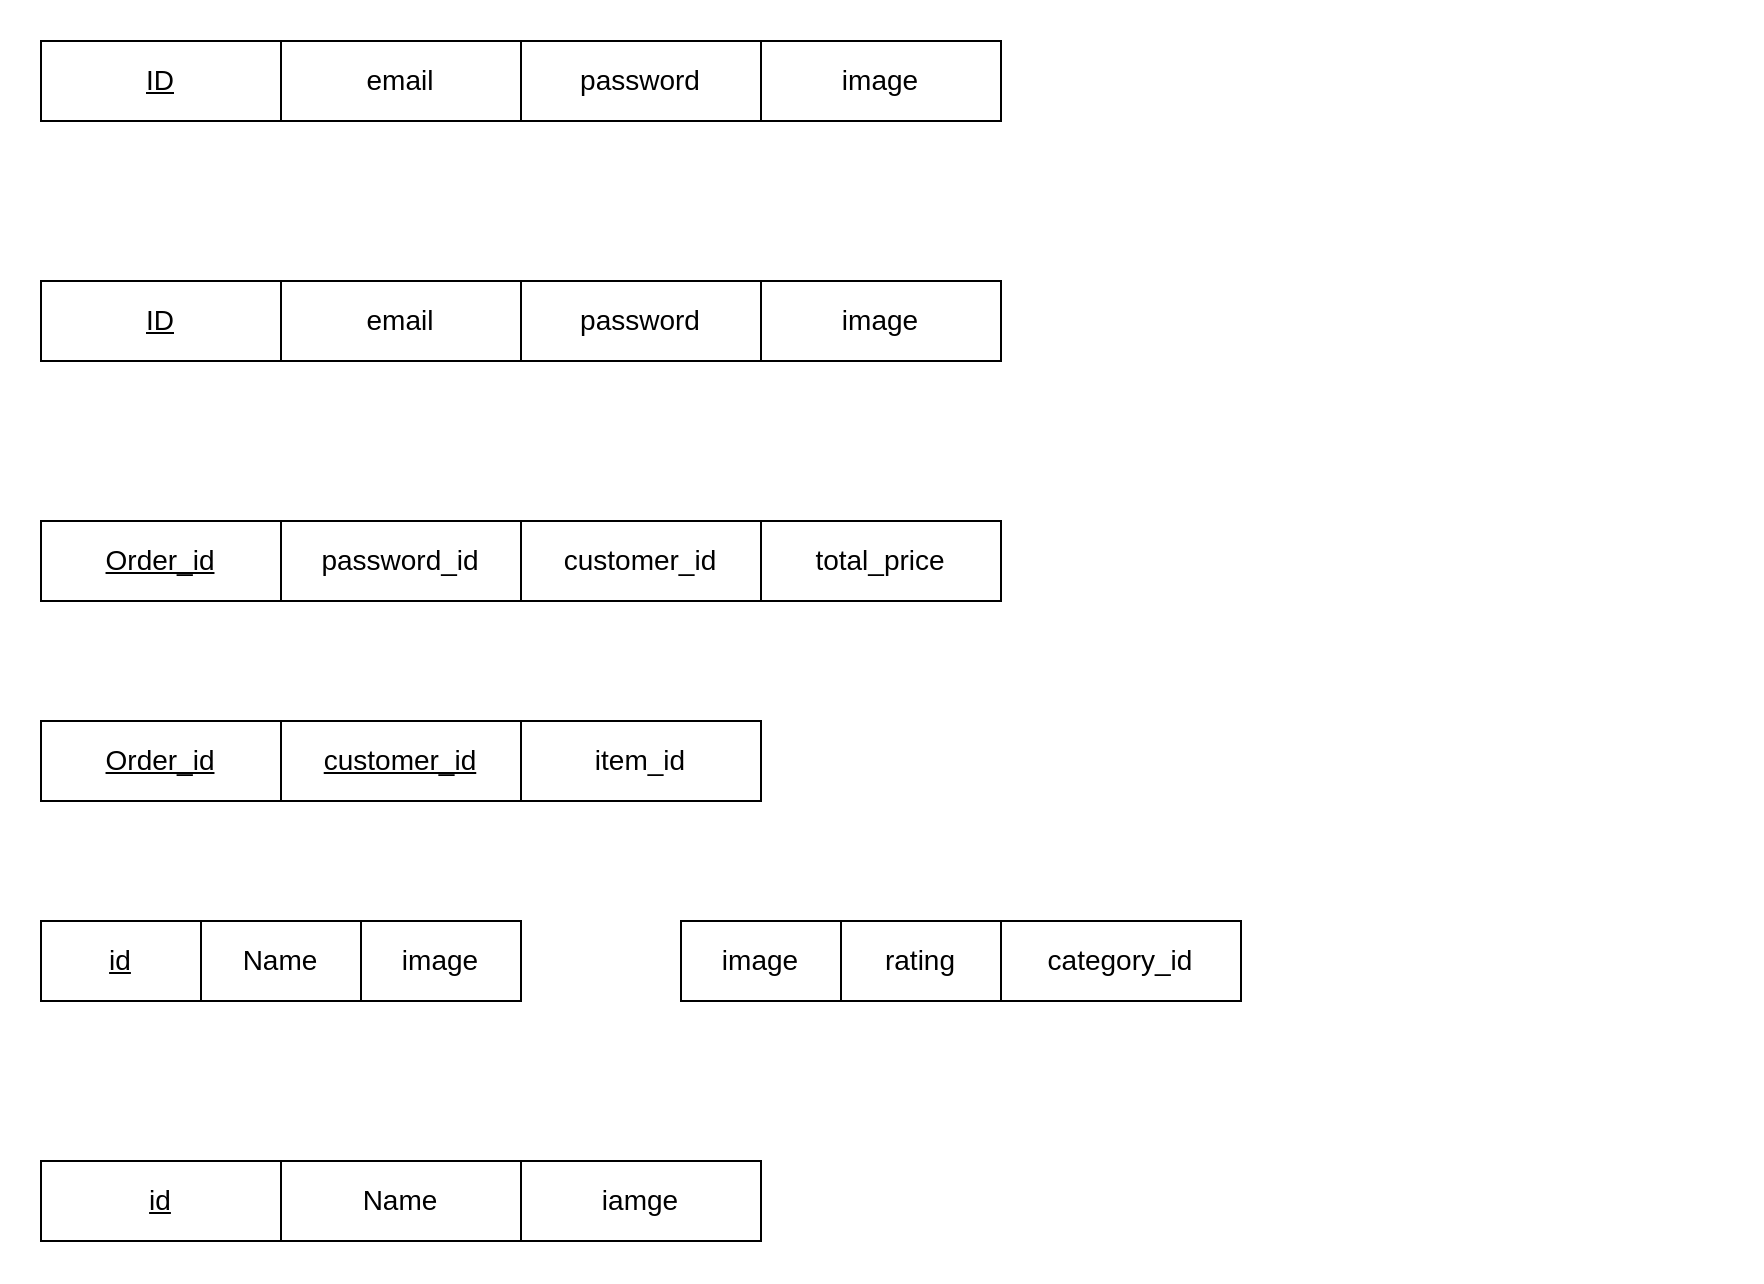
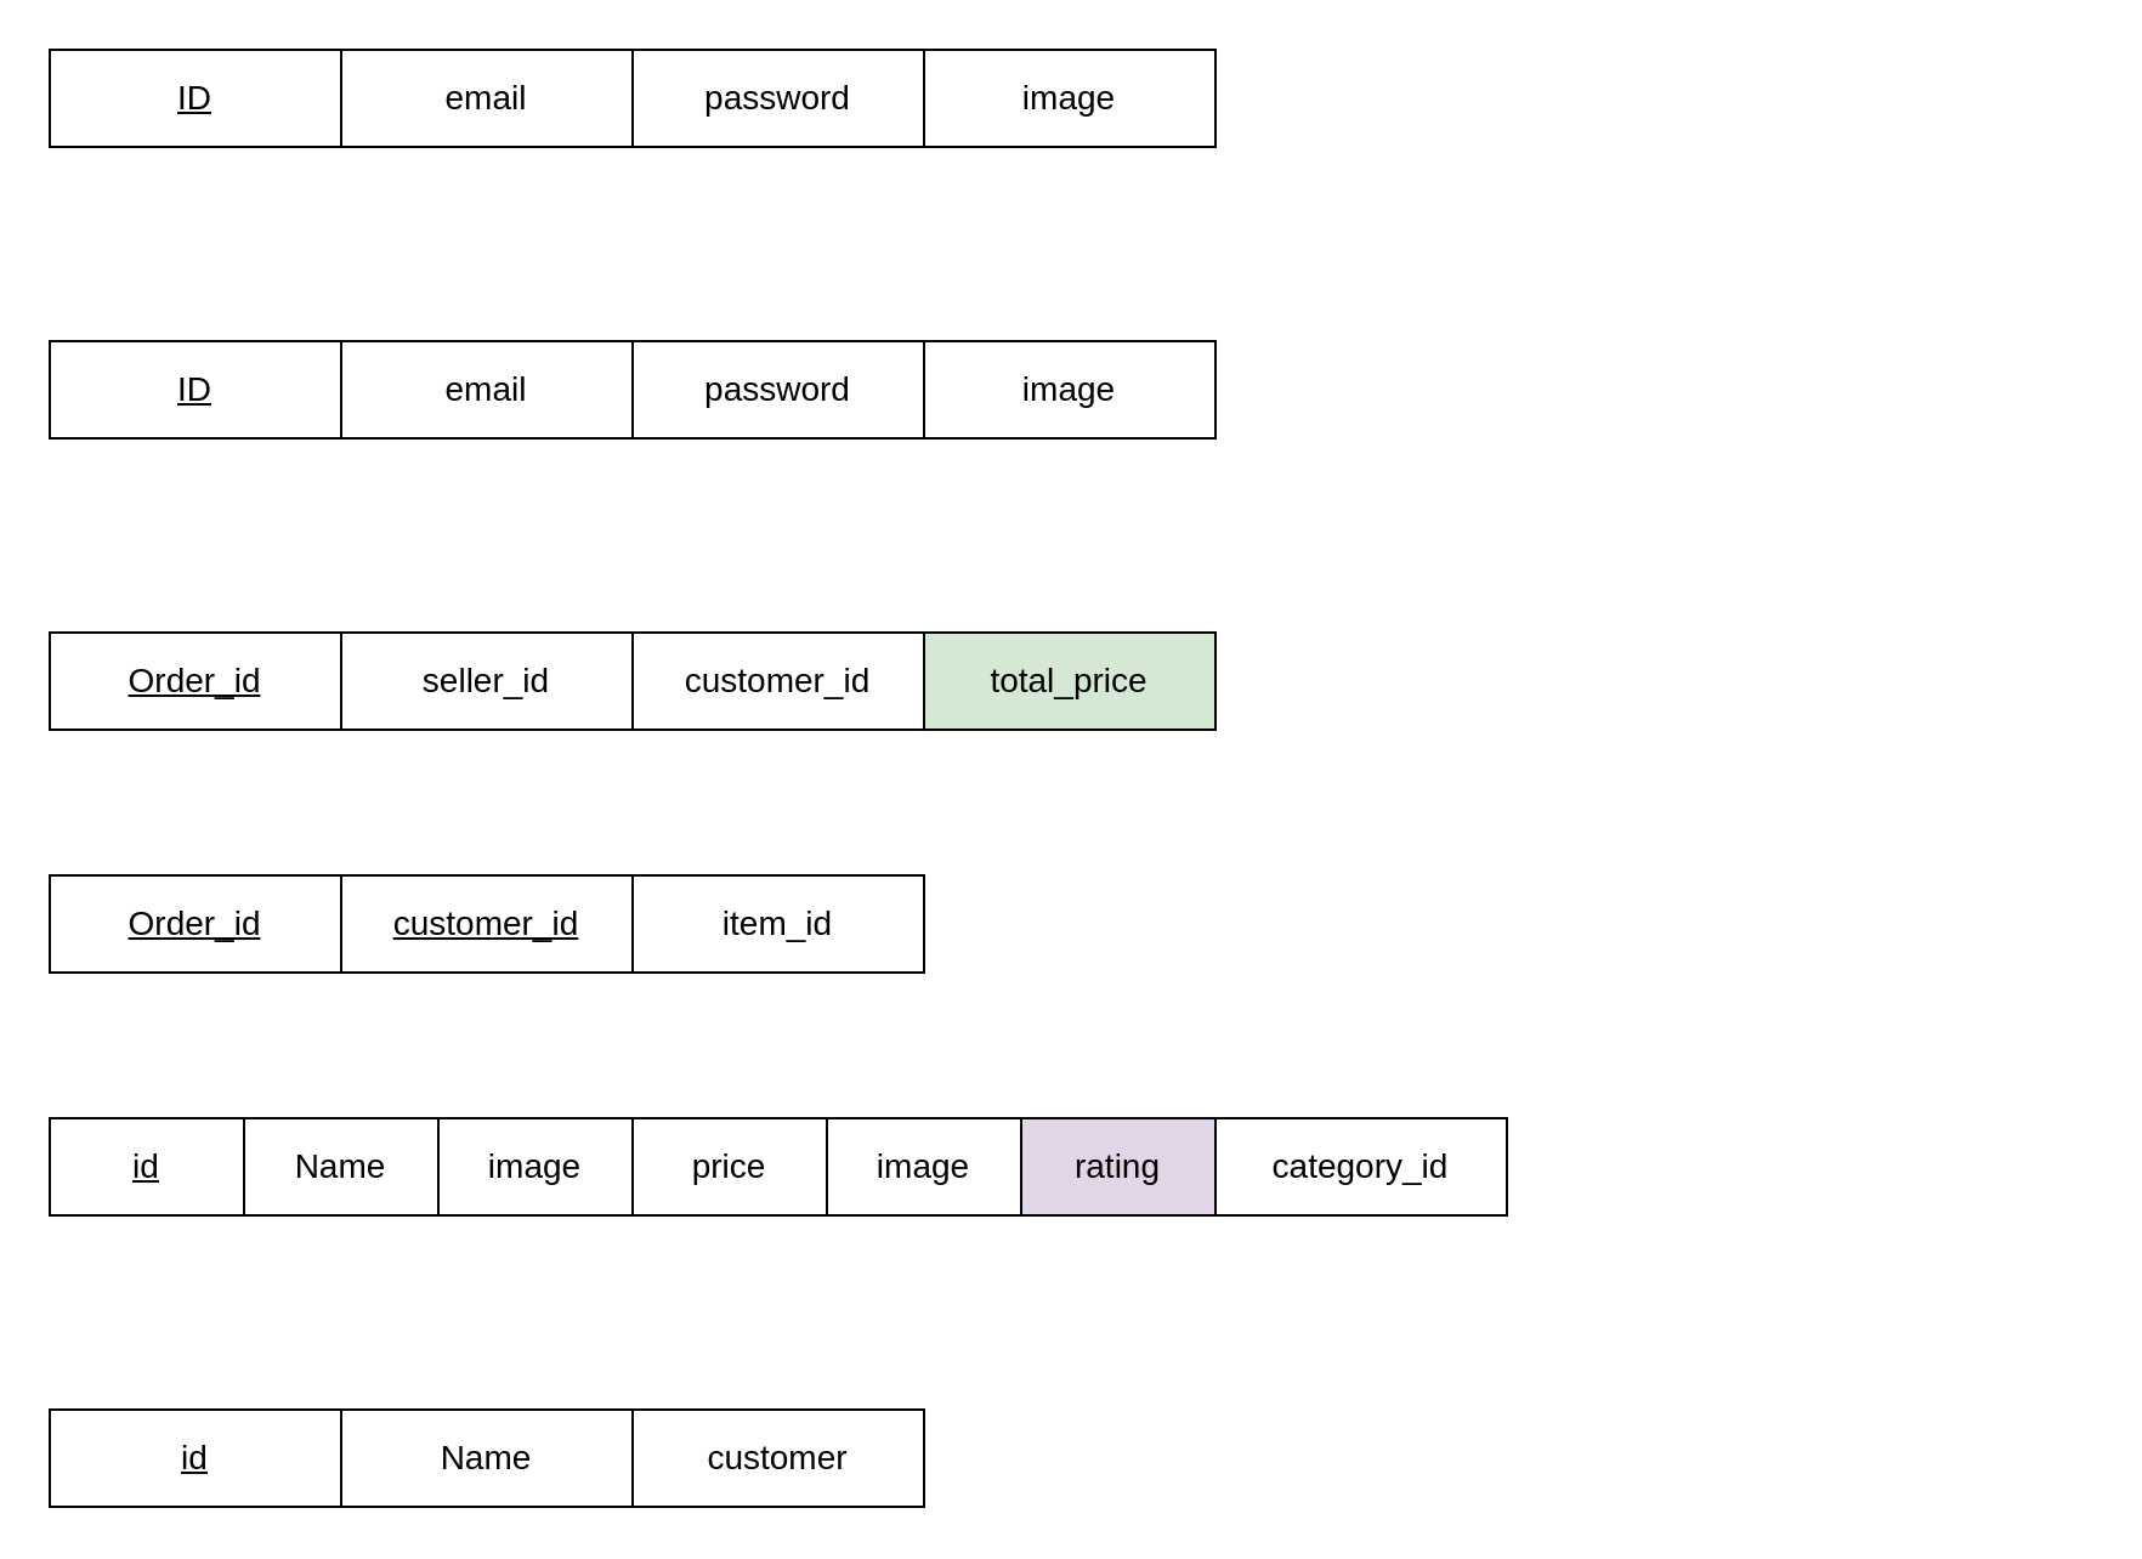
- <mxCell id="14" value="&lt;span style=&quot;font-size: 14px;&quot;&gt;password_id&lt;/span&gt;" style="rounded=0;whiteSpace=wrap;html=1;fontFamily=Helvetica;fontSize=11;fontColor=default;" vertex="1" parent="12"><mxGeometry x="120" width="120" height="40" as="geometry" /></mxCell>
+ <mxCell id="14" value="&lt;span style=&quot;font-size: 14px;&quot;&gt;seller_id&lt;/span&gt;" style="rounded=0;whiteSpace=wrap;html=1;fontFamily=Helvetica;fontSize=11;fontColor=default;" vertex="1" parent="12"><mxGeometry x="120" width="120" height="40" as="geometry" /></mxCell>
- <mxCell id="16" value="&lt;font style=&quot;font-size: 14px;&quot;&gt;total_price&lt;/font&gt;" style="rounded=0;whiteSpace=wrap;html=1;fontFamily=Helvetica;fontSize=11;fontColor=default;" vertex="1" parent="12"><mxGeometry x="360" width="120" height="40" as="geometry" /></mxCell>
+ <mxCell id="16" value="&lt;font style=&quot;font-size: 14px;&quot;&gt;total_price&lt;/font&gt;" style="rounded=0;whiteSpace=wrap;html=1;fontFamily=Helvetica;fontSize=11;fontColor=default;fillColor=#d5e8d4;" vertex="1" parent="12"><mxGeometry x="360" width="120" height="40" as="geometry" /></mxCell>
+ <mxCell id="27" value="&lt;font style=&quot;font-size: 14px;&quot;&gt;price&lt;/font&gt;" style="rounded=0;whiteSpace=wrap;html=1;fontFamily=Helvetica;fontSize=11;fontColor=default;" vertex="1" parent="23"><mxGeometry x="240" width="80" height="40" as="geometry" /></mxCell>
- <mxCell id="29" value="&lt;span style=&quot;font-size: 14px;&quot;&gt;rating&lt;/span&gt;" style="rounded=0;whiteSpace=wrap;html=1;fontFamily=Helvetica;fontSize=11;fontColor=default;" vertex="1" parent="23"><mxGeometry x="400" width="80" height="40" as="geometry" /></mxCell>
+ <mxCell id="29" value="&lt;span style=&quot;font-size: 14px;&quot;&gt;rating&lt;/span&gt;" style="rounded=0;whiteSpace=wrap;html=1;fontFamily=Helvetica;fontSize=11;fontColor=default;fillColor=#e1d5e7;" vertex="1" parent="23"><mxGeometry x="400" width="80" height="40" as="geometry" /></mxCell>
- <mxCell id="20" value="&lt;font style=&quot;font-size: 14px;&quot;&gt;iamge&lt;/font&gt;" style="rounded=0;whiteSpace=wrap;html=1;fontFamily=Helvetica;fontSize=11;fontColor=default;" vertex="1" parent="17"><mxGeometry x="240" width="120" height="40" as="geometry" /></mxCell>
+ <mxCell id="20" value="&lt;font style=&quot;font-size: 14px;&quot;&gt;customer&lt;/font&gt;" style="rounded=0;whiteSpace=wrap;html=1;fontFamily=Helvetica;fontSize=11;fontColor=default;" vertex="1" parent="17"><mxGeometry x="240" width="120" height="40" as="geometry" /></mxCell>
